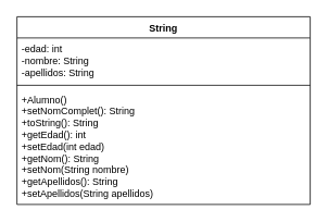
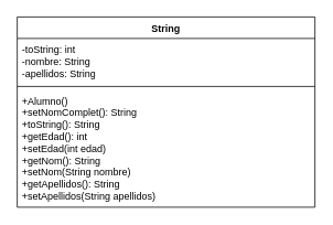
- <mxCell id="3" value="-edad: int&lt;div&gt;-nombre: String&lt;/div&gt;&lt;div&gt;-apellidos: String&lt;/div&gt;" style="text;strokeColor=none;fillColor=none;align=left;verticalAlign=top;spacingLeft=4;spacingRight=4;overflow=hidden;rotatable=0;points=[[0,0.5],[1,0.5]];portConstraint=eastwest;whiteSpace=wrap;html=1;" vertex="1" parent="2"><mxGeometry y="26" width="360" height="54" as="geometry" /></mxCell>
+ <mxCell id="3" value="-toString: int&lt;div&gt;-nombre: String&lt;/div&gt;&lt;div&gt;-apellidos: String&lt;/div&gt;" style="text;strokeColor=none;fillColor=none;align=left;verticalAlign=top;spacingLeft=4;spacingRight=4;overflow=hidden;rotatable=0;points=[[0,0.5],[1,0.5]];portConstraint=eastwest;whiteSpace=wrap;html=1;" vertex="1" parent="2"><mxGeometry y="26" width="360" height="54" as="geometry" /></mxCell>
